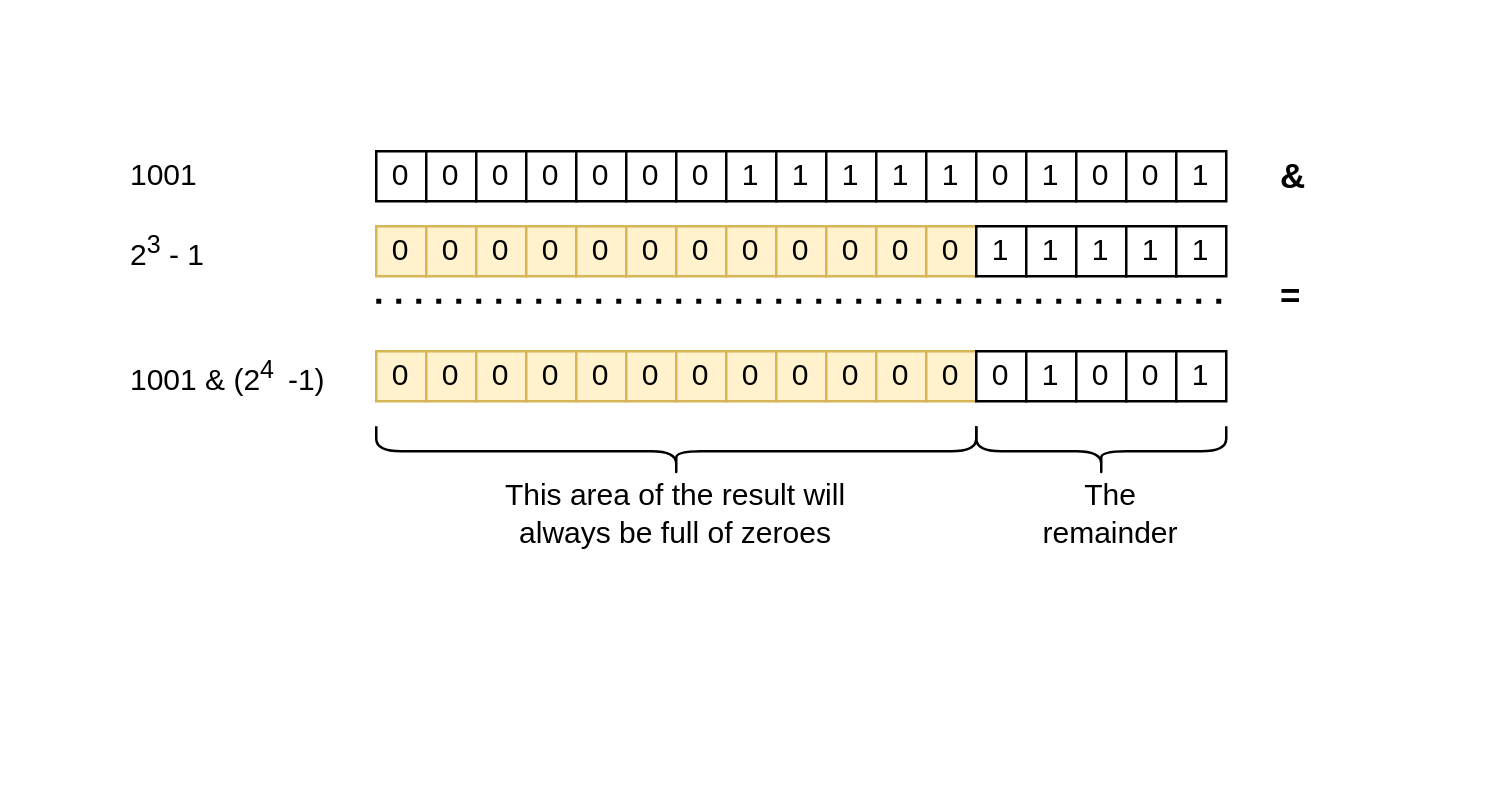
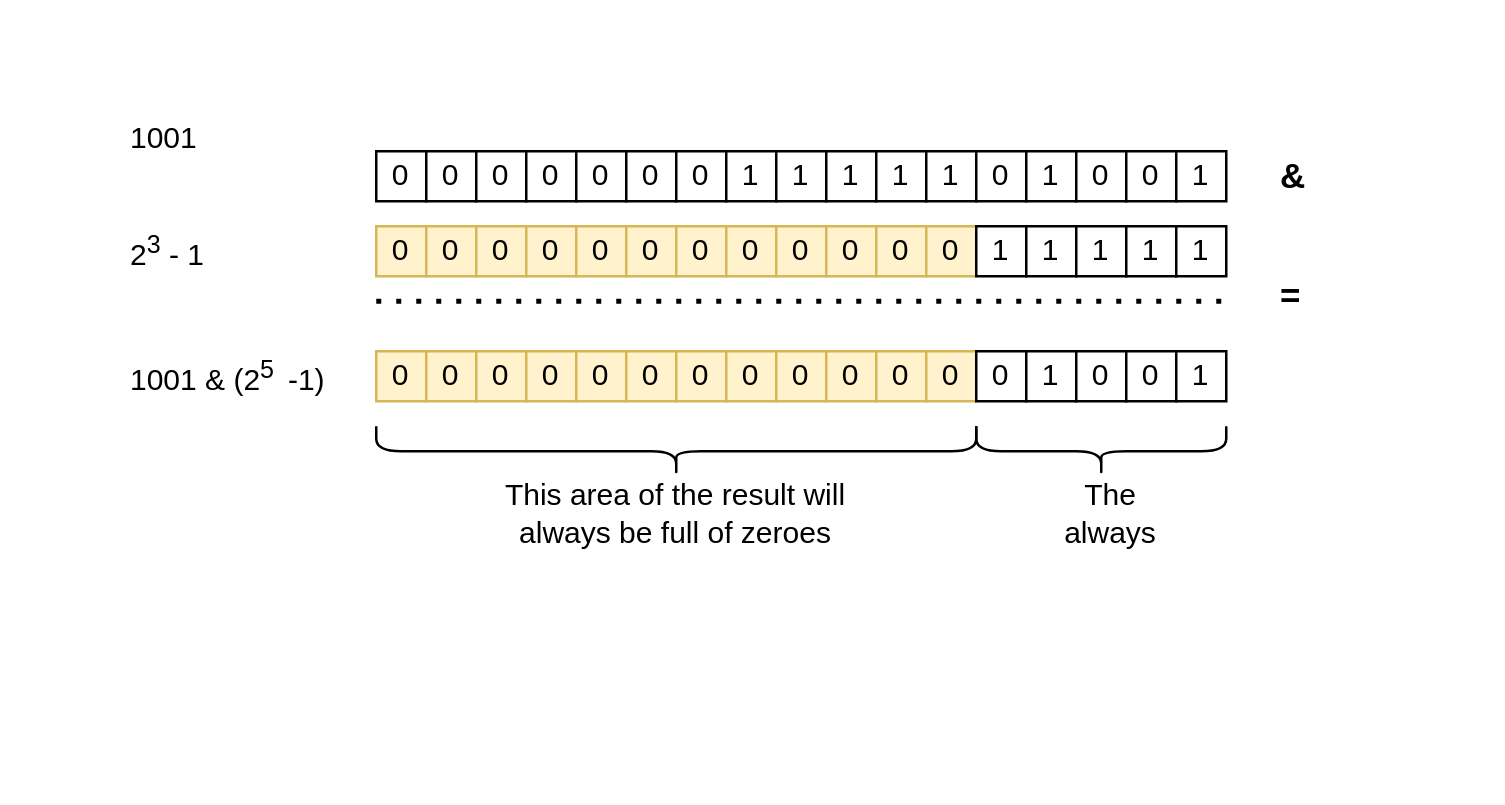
- <mxCell id="55" value="1001" style="text;html=1;strokeColor=none;fillColor=none;align=left;verticalAlign=middle;whiteSpace=wrap;rounded=0;" vertex="1" parent="1"><mxGeometry x="50" y="55" width="60" height="30" as="geometry" /></mxCell>
+ <mxCell id="55" value="1001" style="text;html=1;strokeColor=none;fillColor=none;align=left;verticalAlign=middle;whiteSpace=wrap;rounded=0;" vertex="1" parent="1"><mxGeometry x="50" y="40" width="60" height="30" as="geometry" /></mxCell>
- <mxCell id="57" value="&lt;div&gt;&lt;span&gt;1001 &amp;amp; (2&lt;/span&gt;&lt;sup&gt;4&amp;nbsp; &lt;/sup&gt;&lt;span&gt;-1)&lt;/span&gt;&lt;/div&gt;" style="text;html=1;strokeColor=none;fillColor=none;align=left;verticalAlign=middle;whiteSpace=wrap;rounded=0;" vertex="1" parent="1"><mxGeometry x="50" y="135" width="90" height="30" as="geometry" /></mxCell>
+ <mxCell id="57" value="&lt;div&gt;&lt;span&gt;1001 &amp;amp; (2&lt;/span&gt;&lt;sup&gt;5&amp;nbsp; &lt;/sup&gt;&lt;span&gt;-1)&lt;/span&gt;&lt;/div&gt;" style="text;html=1;strokeColor=none;fillColor=none;align=left;verticalAlign=middle;whiteSpace=wrap;rounded=0;" vertex="1" parent="1"><mxGeometry x="50" y="135" width="90" height="30" as="geometry" /></mxCell>
- <mxCell id="62" value="The remainder" style="text;html=1;strokeColor=none;fillColor=none;align=center;verticalAlign=middle;whiteSpace=wrap;rounded=0;" vertex="1" parent="1"><mxGeometry x="414" y="190" width="60" height="30" as="geometry" /></mxCell>
+ <mxCell id="62" value="The always" style="text;html=1;strokeColor=none;fillColor=none;align=center;verticalAlign=middle;whiteSpace=wrap;rounded=0;" vertex="1" parent="1"><mxGeometry x="414" y="190" width="60" height="30" as="geometry" /></mxCell>
